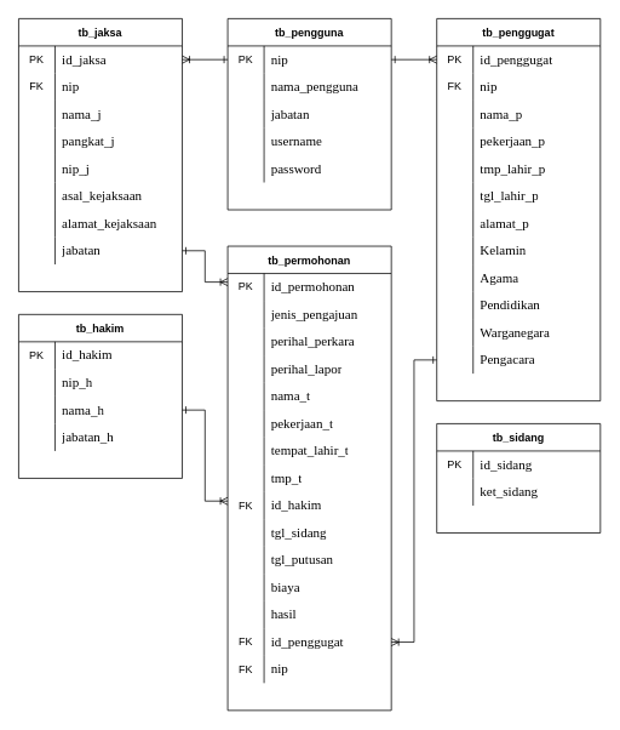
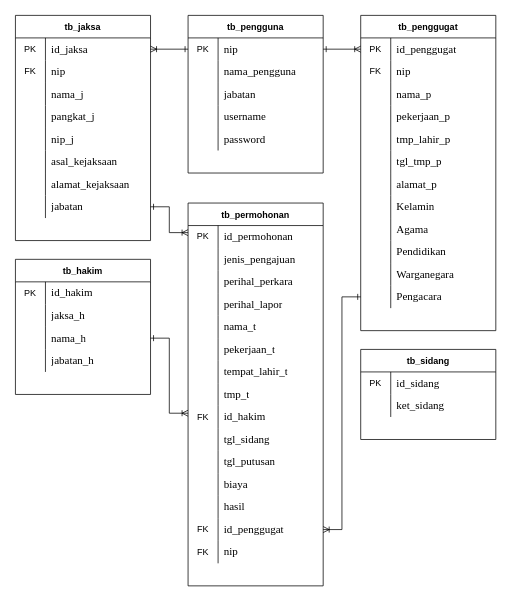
- <mxCell id="36" value="&lt;span id=&quot;docs-internal-guid-41c8c563-7fff-a42d-dc14-f3cc3354aad3&quot;&gt;&lt;span style=&quot;font-size: 11pt; font-family: &amp;quot;Times New Roman&amp;quot;; background-color: transparent; font-variant-numeric: normal; font-variant-east-asian: normal; vertical-align: baseline;&quot;&gt;tgl_lahir_p&lt;/span&gt;&lt;/span&gt;" style="shape=partialRectangle;html=1;whiteSpace=wrap;connectable=0;fillColor=none;top=0;left=0;bottom=0;right=0;align=left;spacingLeft=6;overflow=hidden;" vertex="1" parent="34"><mxGeometry x="40" width="140" height="30" as="geometry"><mxRectangle width="140" height="30" as="alternateBounds" /></mxGeometry></mxCell>
+ <mxCell id="36" value="&lt;span id=&quot;docs-internal-guid-41c8c563-7fff-a42d-dc14-f3cc3354aad3&quot;&gt;&lt;span style=&quot;font-size: 11pt; font-family: &amp;quot;Times New Roman&amp;quot;; background-color: transparent; font-variant-numeric: normal; font-variant-east-asian: normal; vertical-align: baseline;&quot;&gt;tgl_tmp_p&lt;/span&gt;&lt;/span&gt;" style="shape=partialRectangle;html=1;whiteSpace=wrap;connectable=0;fillColor=none;top=0;left=0;bottom=0;right=0;align=left;spacingLeft=6;overflow=hidden;" vertex="1" parent="34"><mxGeometry x="40" width="140" height="30" as="geometry"><mxRectangle width="140" height="30" as="alternateBounds" /></mxGeometry></mxCell>
- <mxCell id="61" value="&lt;span id=&quot;docs-internal-guid-10013263-7fff-d0de-e6c1-142d02b5a67d&quot;&gt;&lt;span style=&quot;font-size: 11pt; font-family: &amp;quot;Times New Roman&amp;quot;; background-color: transparent; font-variant-numeric: normal; font-variant-east-asian: normal; vertical-align: baseline;&quot;&gt;nip_h&lt;/span&gt;&lt;/span&gt;" style="shape=partialRectangle;html=1;whiteSpace=wrap;connectable=0;fillColor=none;top=0;left=0;bottom=0;right=0;align=left;spacingLeft=6;overflow=hidden;" vertex="1" parent="59"><mxGeometry x="40" width="140" height="30" as="geometry"><mxRectangle width="140" height="30" as="alternateBounds" /></mxGeometry></mxCell>
+ <mxCell id="61" value="&lt;span id=&quot;docs-internal-guid-10013263-7fff-d0de-e6c1-142d02b5a67d&quot;&gt;&lt;span style=&quot;font-size: 11pt; font-family: &amp;quot;Times New Roman&amp;quot;; background-color: transparent; font-variant-numeric: normal; font-variant-east-asian: normal; vertical-align: baseline;&quot;&gt;jaksa_h&lt;/span&gt;&lt;/span&gt;" style="shape=partialRectangle;html=1;whiteSpace=wrap;connectable=0;fillColor=none;top=0;left=0;bottom=0;right=0;align=left;spacingLeft=6;overflow=hidden;" vertex="1" parent="59"><mxGeometry x="40" width="140" height="30" as="geometry"><mxRectangle width="140" height="30" as="alternateBounds" /></mxGeometry></mxCell>
